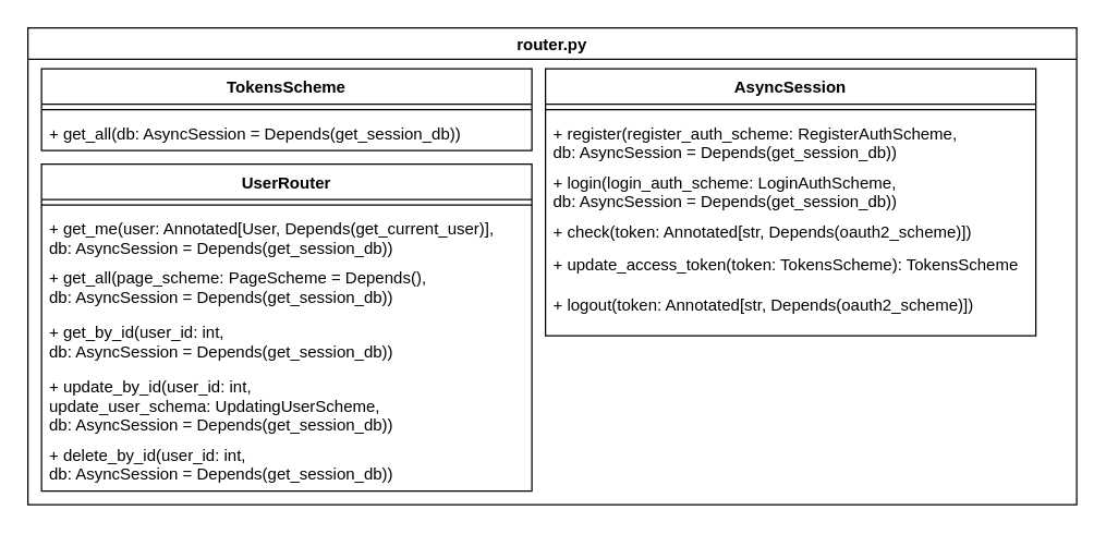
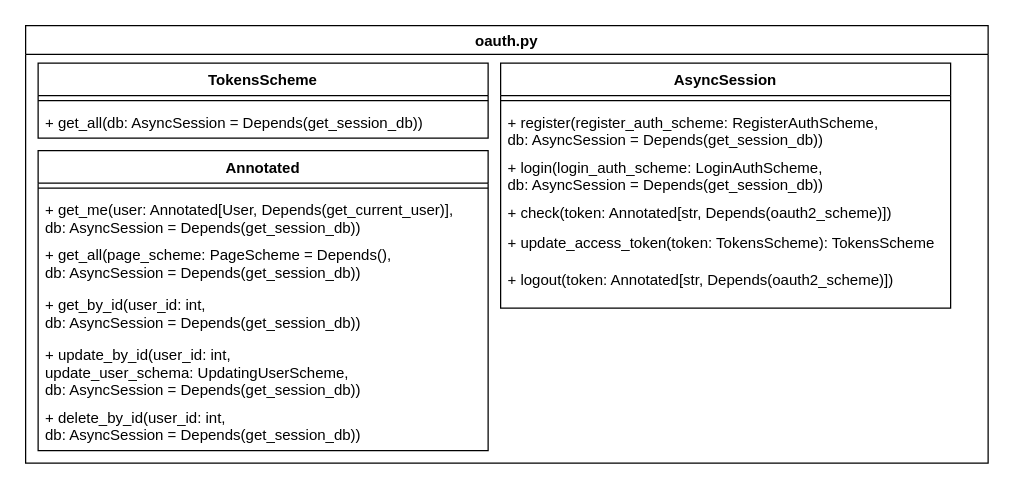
- <mxCell id="2" value="router.py" style="swimlane;startSize=23;" parent="1" vertex="1"><mxGeometry x="20" y="20" width="770" height="350" as="geometry" /></mxCell>
+ <mxCell id="2" value="oauth.py" style="swimlane;startSize=23;" parent="1" vertex="1"><mxGeometry x="20" y="20" width="770" height="350" as="geometry" /></mxCell>
- <mxCell id="6" value="UserRouter" style="swimlane;fontStyle=1;align=center;verticalAlign=top;childLayout=stackLayout;horizontal=1;startSize=26;horizontalStack=0;resizeParent=1;resizeParentMax=0;resizeLast=0;collapsible=1;marginBottom=0;" parent="2" vertex="1"><mxGeometry x="10" y="100" width="360" height="240" as="geometry" /></mxCell>
+ <mxCell id="6" value="Annotated" style="swimlane;fontStyle=1;align=center;verticalAlign=top;childLayout=stackLayout;horizontal=1;startSize=26;horizontalStack=0;resizeParent=1;resizeParentMax=0;resizeLast=0;collapsible=1;marginBottom=0;" parent="2" vertex="1"><mxGeometry x="10" y="100" width="360" height="240" as="geometry" /></mxCell>
